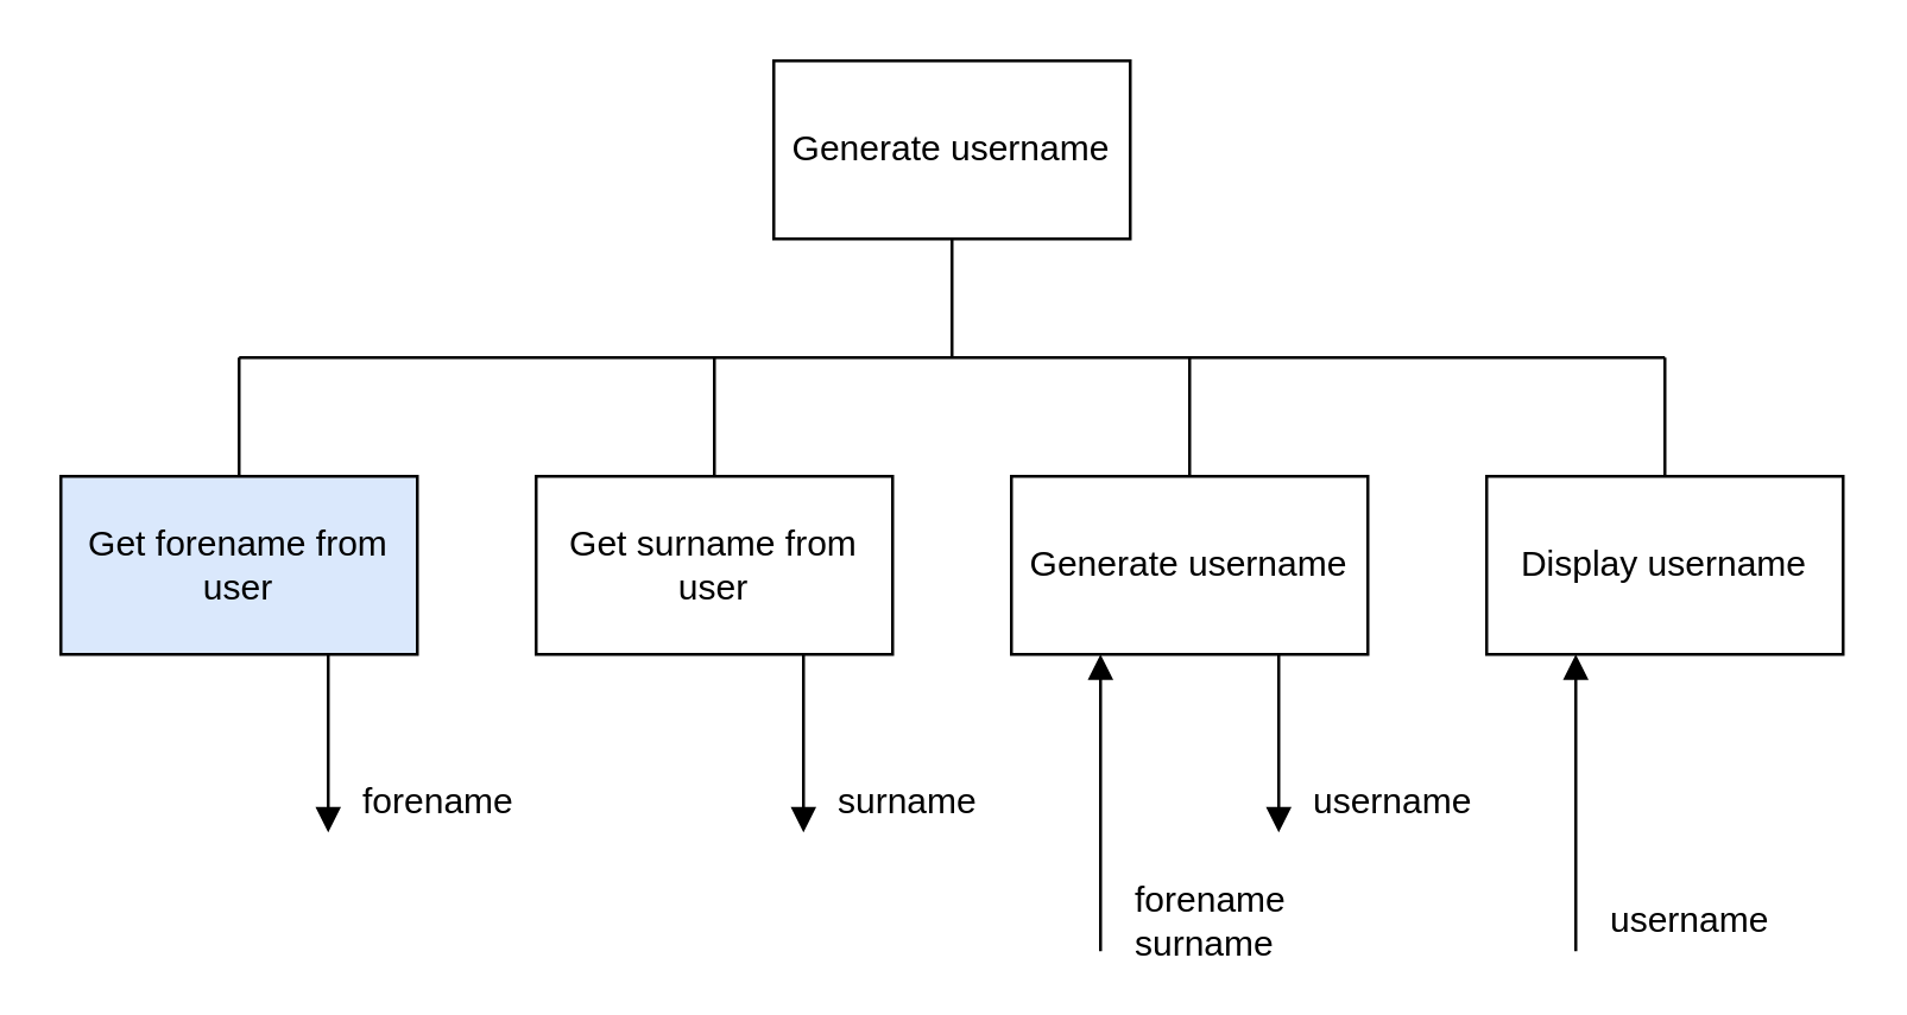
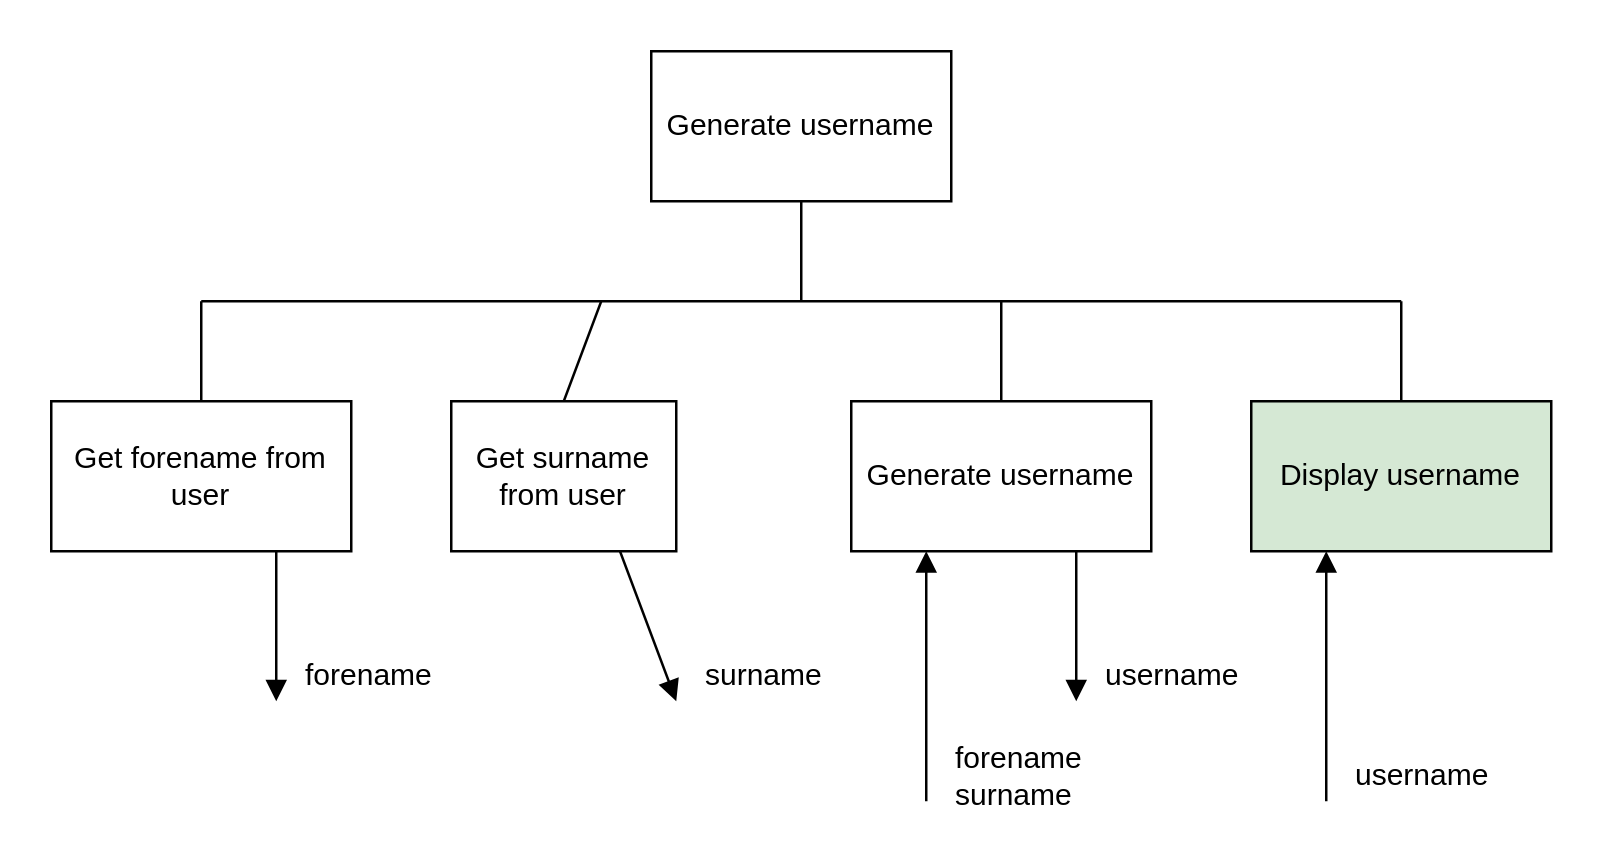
- <mxCell id="16" value="Get forename from user" style="rounded=0;whiteSpace=wrap;html=1;fillColor=#dae8fc;" parent="1" vertex="1"><mxGeometry x="20" y="160" width="120" height="60" as="geometry" /></mxCell>
+ <mxCell id="16" value="Get forename from user" style="rounded=0;whiteSpace=wrap;html=1;" parent="1" vertex="1"><mxGeometry x="20" y="160" width="120" height="60" as="geometry" /></mxCell>
- <mxCell id="6" value="Get surname from user" style="rounded=0;whiteSpace=wrap;html=1;" parent="1" vertex="1"><mxGeometry x="180" y="160" width="120" height="60" as="geometry" /></mxCell>
+ <mxCell id="6" value="Get surname from user" style="rounded=0;whiteSpace=wrap;html=1;" parent="1" vertex="1"><mxGeometry x="180" y="160" width="90" height="60" as="geometry" /></mxCell>
- <mxCell id="13" value="Display username" style="rounded=0;whiteSpace=wrap;html=1;" parent="1" vertex="1"><mxGeometry x="500" y="160" width="120" height="60" as="geometry" /></mxCell>
+ <mxCell id="13" value="Display username" style="rounded=0;whiteSpace=wrap;html=1;fillColor=#d5e8d4;" parent="1" vertex="1"><mxGeometry x="500" y="160" width="120" height="60" as="geometry" /></mxCell>
